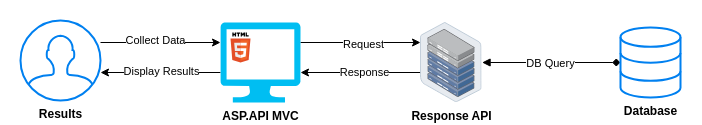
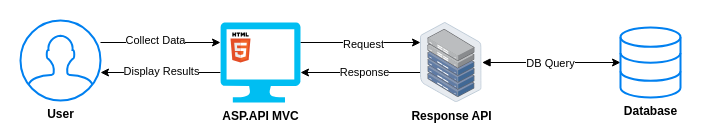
- <mxCell id="10" style="edgeStyle=orthogonalEdgeStyle;rounded=0;orthogonalLoop=1;jettySize=auto;html=1;startArrow=block;startFill=1;endArrow=diamond;" edge="1" parent="1" source="14" target="15"><mxGeometry relative="1" as="geometry"><Array as="points"><mxPoint x="560" y="62" /><mxPoint x="560" y="62" /></Array></mxGeometry></mxCell>
+ <mxCell id="10" style="edgeStyle=orthogonalEdgeStyle;rounded=0;orthogonalLoop=1;jettySize=auto;html=1;startArrow=block;startFill=1;" edge="1" parent="1" source="14" target="15"><mxGeometry relative="1" as="geometry"><Array as="points"><mxPoint x="560" y="62" /><mxPoint x="560" y="62" /></Array></mxGeometry></mxCell>
- <mxCell id="4" value="&lt;b&gt;Results&lt;/b&gt;" style="html=1;verticalLabelPosition=bottom;align=center;labelBackgroundColor=#ffffff;verticalAlign=top;strokeWidth=2;strokeColor=#0080F0;shadow=0;dashed=0;shape=mxgraph.ios7.icons.user;" vertex="1" parent="1"><mxGeometry x="20" y="20" width="80" height="80" as="geometry" /></mxCell>
+ <mxCell id="4" value="&lt;b&gt;User&lt;/b&gt;" style="html=1;verticalLabelPosition=bottom;align=center;labelBackgroundColor=#ffffff;verticalAlign=top;strokeWidth=2;strokeColor=#0080F0;shadow=0;dashed=0;shape=mxgraph.ios7.icons.user;" vertex="1" parent="1"><mxGeometry x="20" y="20" width="80" height="80" as="geometry" /></mxCell>
